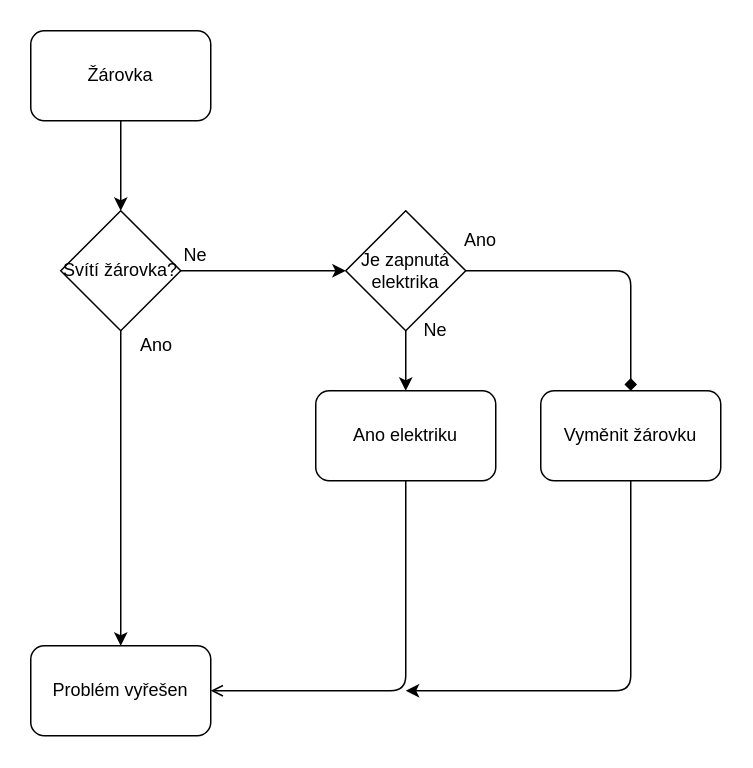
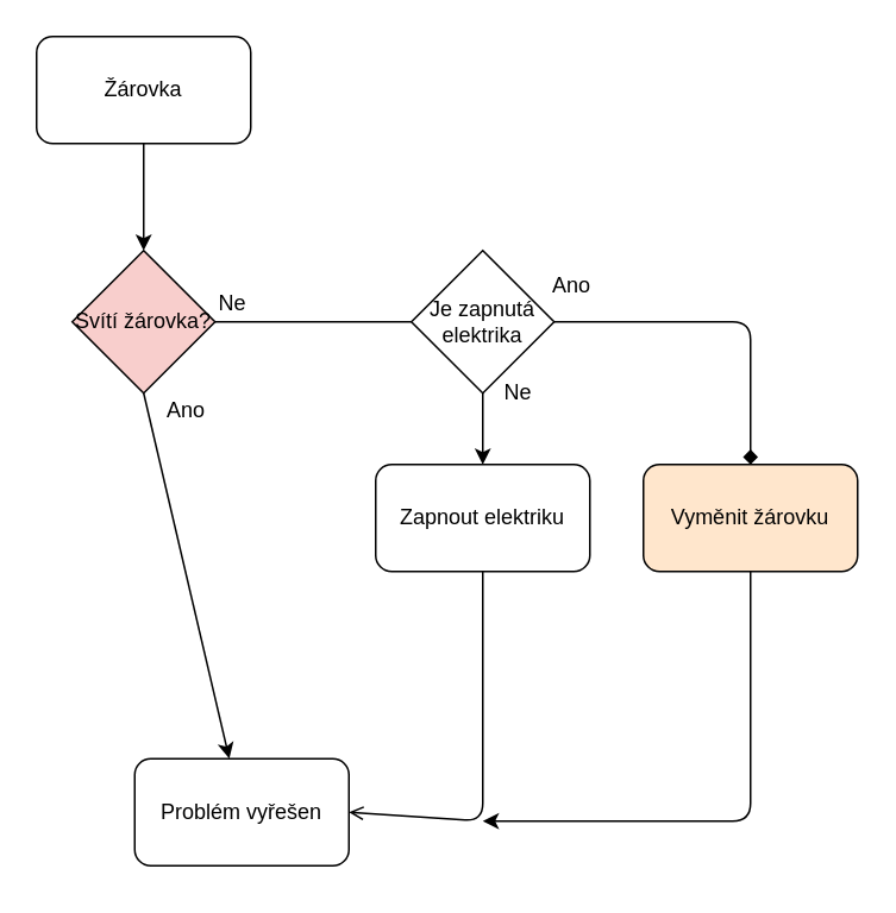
- <mxCell id="3" value="Svítí žárovka?" style="rhombus;whiteSpace=wrap;html=1;" vertex="1" parent="1"><mxGeometry x="40" y="140" width="80" height="80" as="geometry" /></mxCell>
+ <mxCell id="3" value="Svítí žárovka?" style="rhombus;whiteSpace=wrap;html=1;fillColor=#f8cecc;" vertex="1" parent="1"><mxGeometry x="40" y="140" width="80" height="80" as="geometry" /></mxCell>
- <mxCell id="4" value="" style="endArrow=classic;html=1;exitX=1;exitY=0.5;exitDx=0;exitDy=0;entryX=0;entryY=0.5;entryDx=0;entryDy=0;" edge="1" parent="1" source="3" target="12"><mxGeometry width="50" height="50" relative="1" as="geometry"><mxPoint x="80" y="320" as="sourcePoint" /><mxPoint x="210" y="180" as="targetPoint" /></mxGeometry></mxCell>
+ <mxCell id="4" value="" style="endArrow=none;html=1;exitX=1;exitY=0.5;exitDx=0;exitDy=0;entryX=0;entryY=0.5;entryDx=0;entryDy=0;" edge="1" parent="1" source="3" target="12"><mxGeometry width="50" height="50" relative="1" as="geometry"><mxPoint x="80" y="320" as="sourcePoint" /><mxPoint x="210" y="180" as="targetPoint" /></mxGeometry></mxCell>
- <mxCell id="13" value="Ano elektriku" style="rounded=1;whiteSpace=wrap;html=1;" vertex="1" parent="1"><mxGeometry x="210" y="260" width="120" height="60" as="geometry" /></mxCell>
+ <mxCell id="13" value="Zapnout elektriku" style="rounded=1;whiteSpace=wrap;html=1;" vertex="1" parent="1"><mxGeometry x="210" y="260" width="120" height="60" as="geometry" /></mxCell>
- <mxCell id="14" value="Vyměnit žárovku" style="rounded=1;whiteSpace=wrap;html=1;" vertex="1" parent="1"><mxGeometry x="360" y="260" width="120" height="60" as="geometry" /></mxCell>
+ <mxCell id="14" value="Vyměnit žárovku" style="rounded=1;whiteSpace=wrap;html=1;fillColor=#ffe6cc;" vertex="1" parent="1"><mxGeometry x="360" y="260" width="120" height="60" as="geometry" /></mxCell>
- <mxCell id="11" value="Problém vyřešen" style="rounded=1;whiteSpace=wrap;html=1;" vertex="1" parent="1"><mxGeometry x="20" y="430" width="120" height="60" as="geometry" /></mxCell>
+ <mxCell id="11" value="Problém vyřešen" style="rounded=1;whiteSpace=wrap;html=1;" vertex="1" parent="1"><mxGeometry x="75" y="425" width="120" height="60" as="geometry" /></mxCell>
